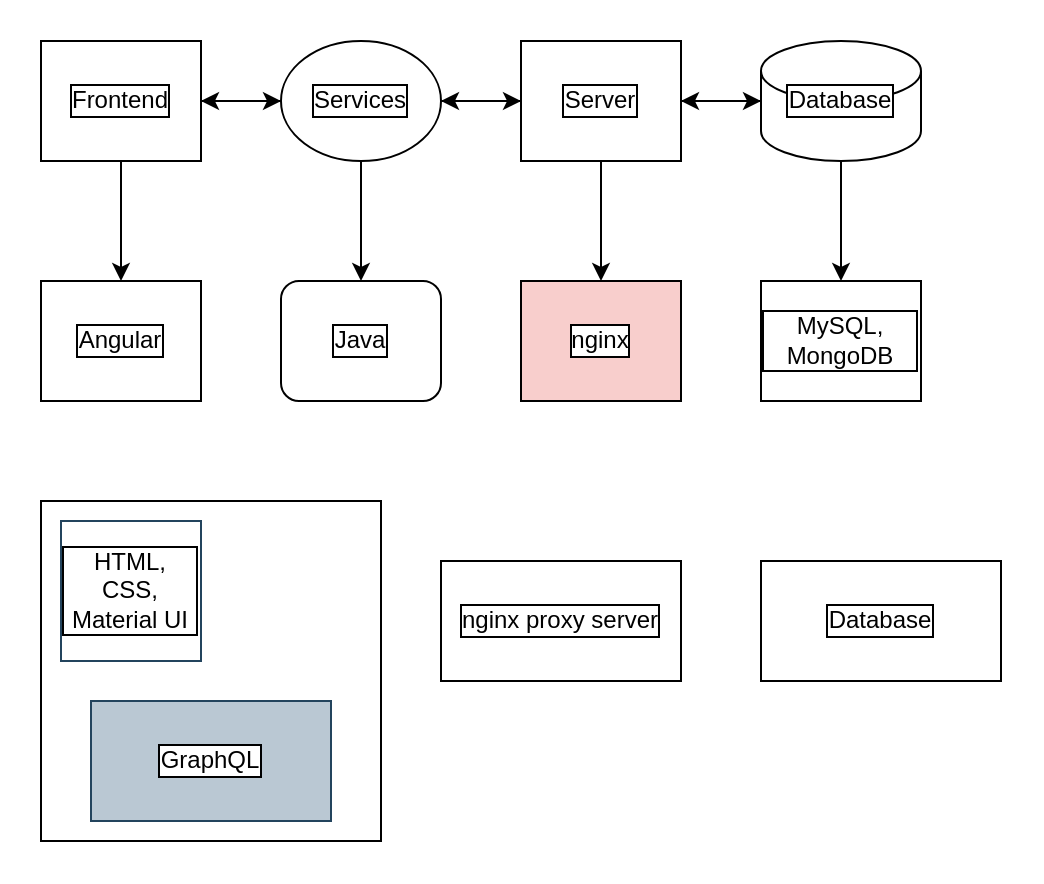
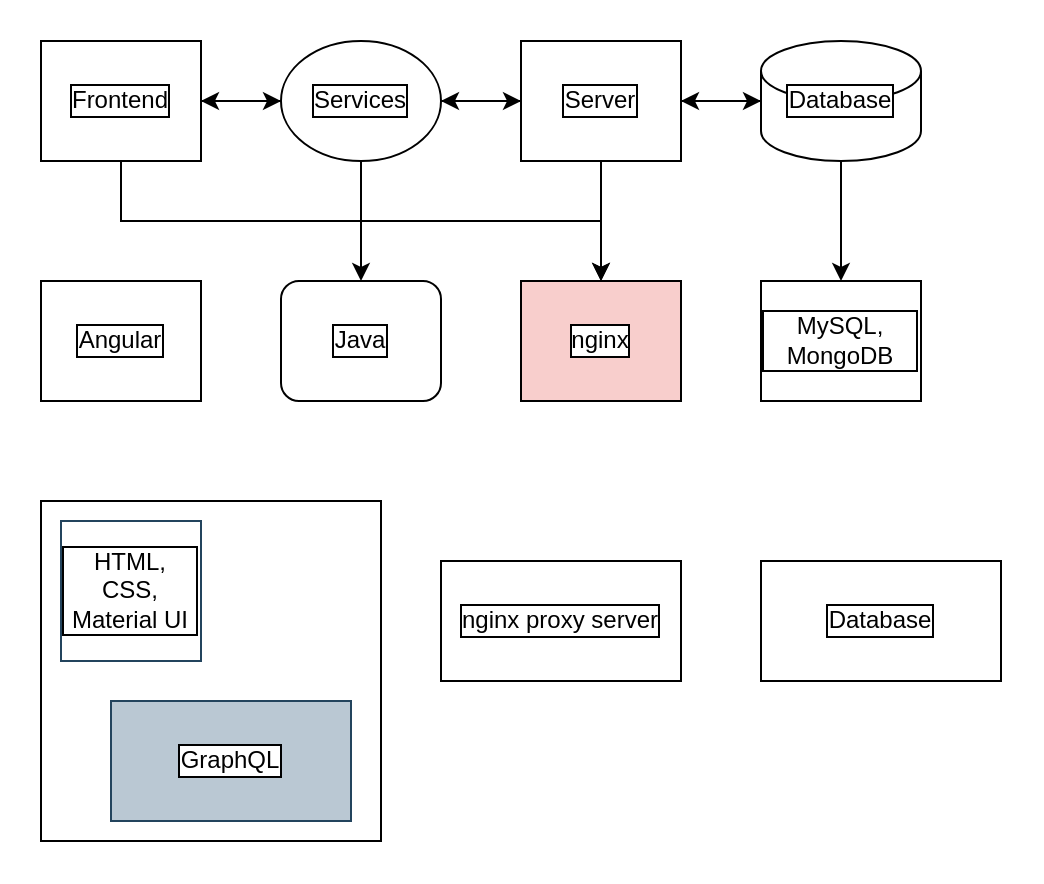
- <mxCell id="2" style="edgeStyle=orthogonalEdgeStyle;rounded=0;orthogonalLoop=1;jettySize=auto;html=1;exitX=0.5;exitY=1;exitDx=0;exitDy=0;" edge="1" parent="1" source="4" target="14"><mxGeometry relative="1" as="geometry" /></mxCell>
+ <mxCell id="2" style="edgeStyle=orthogonalEdgeStyle;rounded=0;orthogonalLoop=1;jettySize=auto;html=1;exitX=0.5;exitY=1;exitDx=0;exitDy=0;" edge="1" parent="1" source="4" target="15"><mxGeometry relative="1" as="geometry" /></mxCell>
- <mxCell id="22" value="GraphQL" style="rounded=0;whiteSpace=wrap;html=1;labelBackgroundColor=default;labelBorderColor=default;fillColor=#bac8d3;strokeColor=#23445d;" vertex="1" parent="1"><mxGeometry x="45" y="350" width="120" height="60" as="geometry" /></mxCell>
+ <mxCell id="22" value="GraphQL" style="rounded=0;whiteSpace=wrap;html=1;labelBackgroundColor=default;labelBorderColor=default;fillColor=#bac8d3;strokeColor=#23445d;" vertex="1" parent="1"><mxGeometry x="55" y="350" width="120" height="60" as="geometry" /></mxCell>
